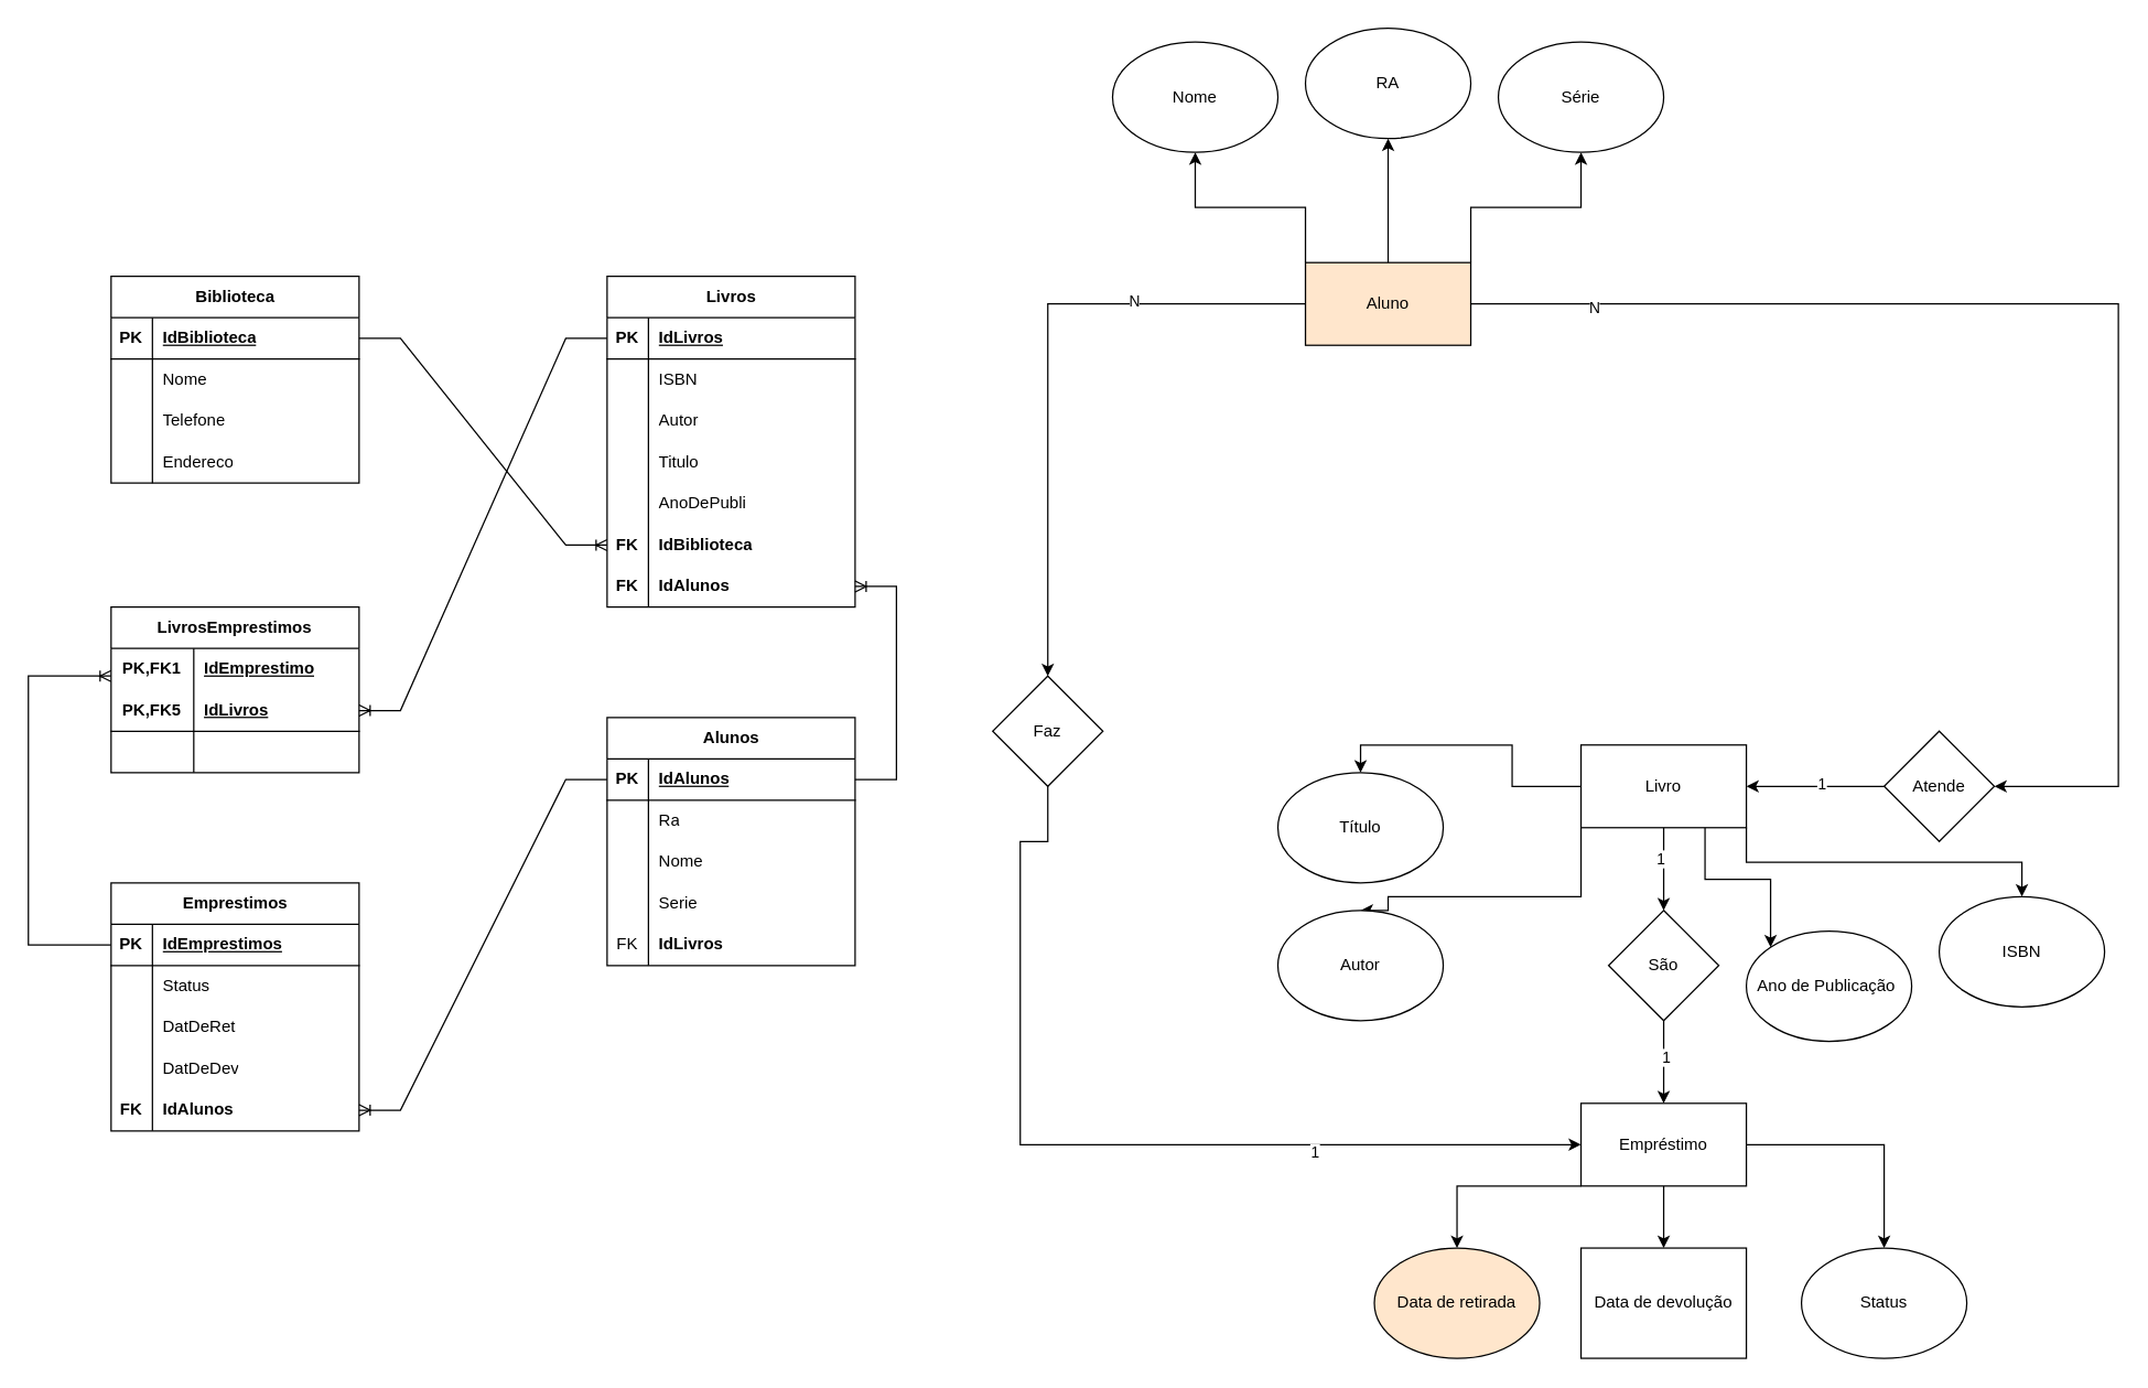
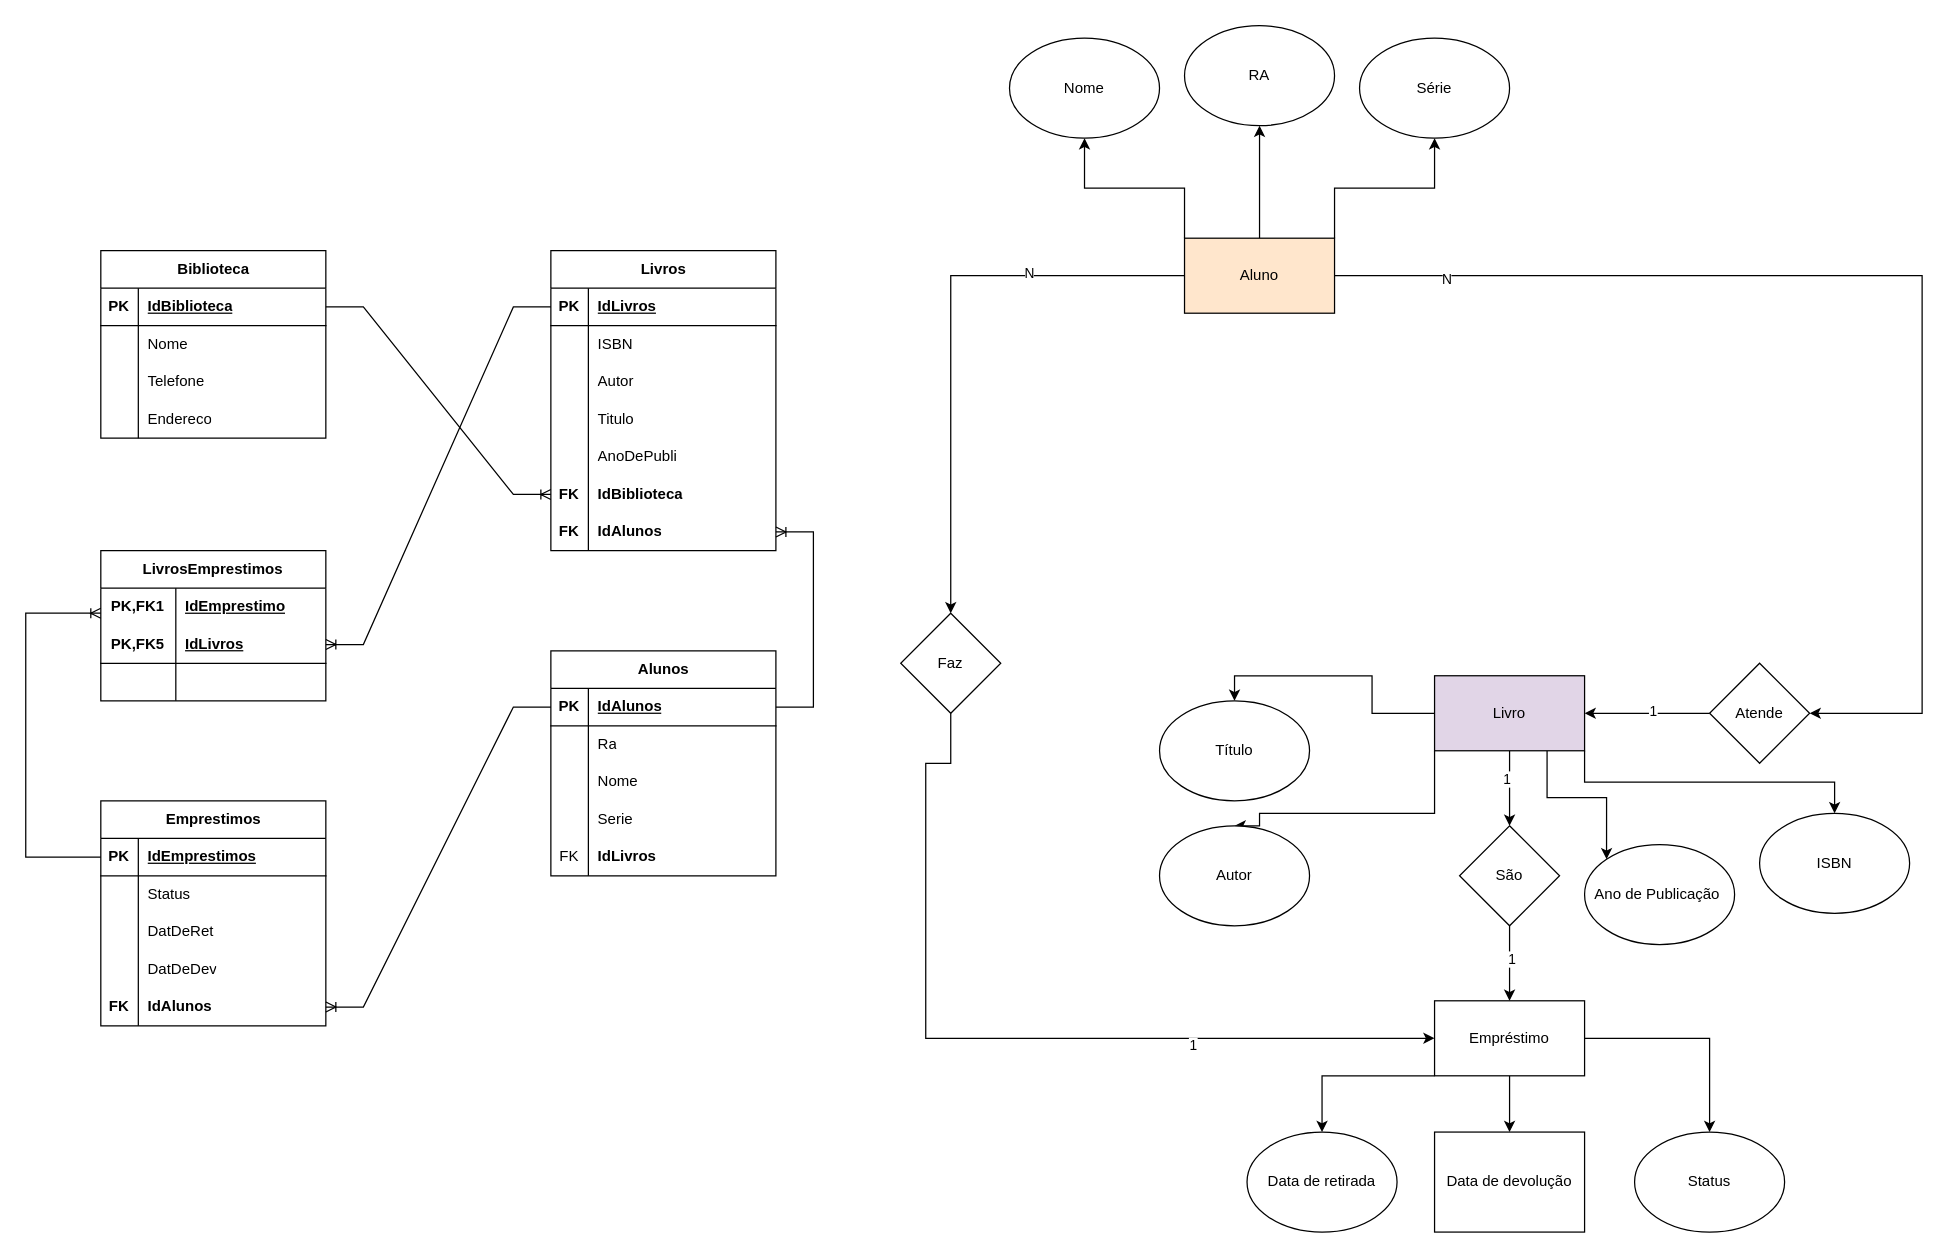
- <mxCell id="16" value="Livro" style="rounded=0;whiteSpace=wrap;html=1;" parent="1" vertex="1"><mxGeometry x="1147" y="540" width="120" height="60" as="geometry" /></mxCell>
+ <mxCell id="16" value="Livro" style="rounded=0;whiteSpace=wrap;html=1;fillColor=#e1d5e7;" parent="1" vertex="1"><mxGeometry x="1147" y="540" width="120" height="60" as="geometry" /></mxCell>
- <mxCell id="39" value="Data de retirada" style="ellipse;whiteSpace=wrap;html=1;fillColor=#ffe6cc;" parent="1" vertex="1"><mxGeometry x="997" y="905" width="120" height="80" as="geometry" /></mxCell>
+ <mxCell id="39" value="Data de retirada" style="ellipse;whiteSpace=wrap;html=1;" parent="1" vertex="1"><mxGeometry x="997" y="905" width="120" height="80" as="geometry" /></mxCell>
